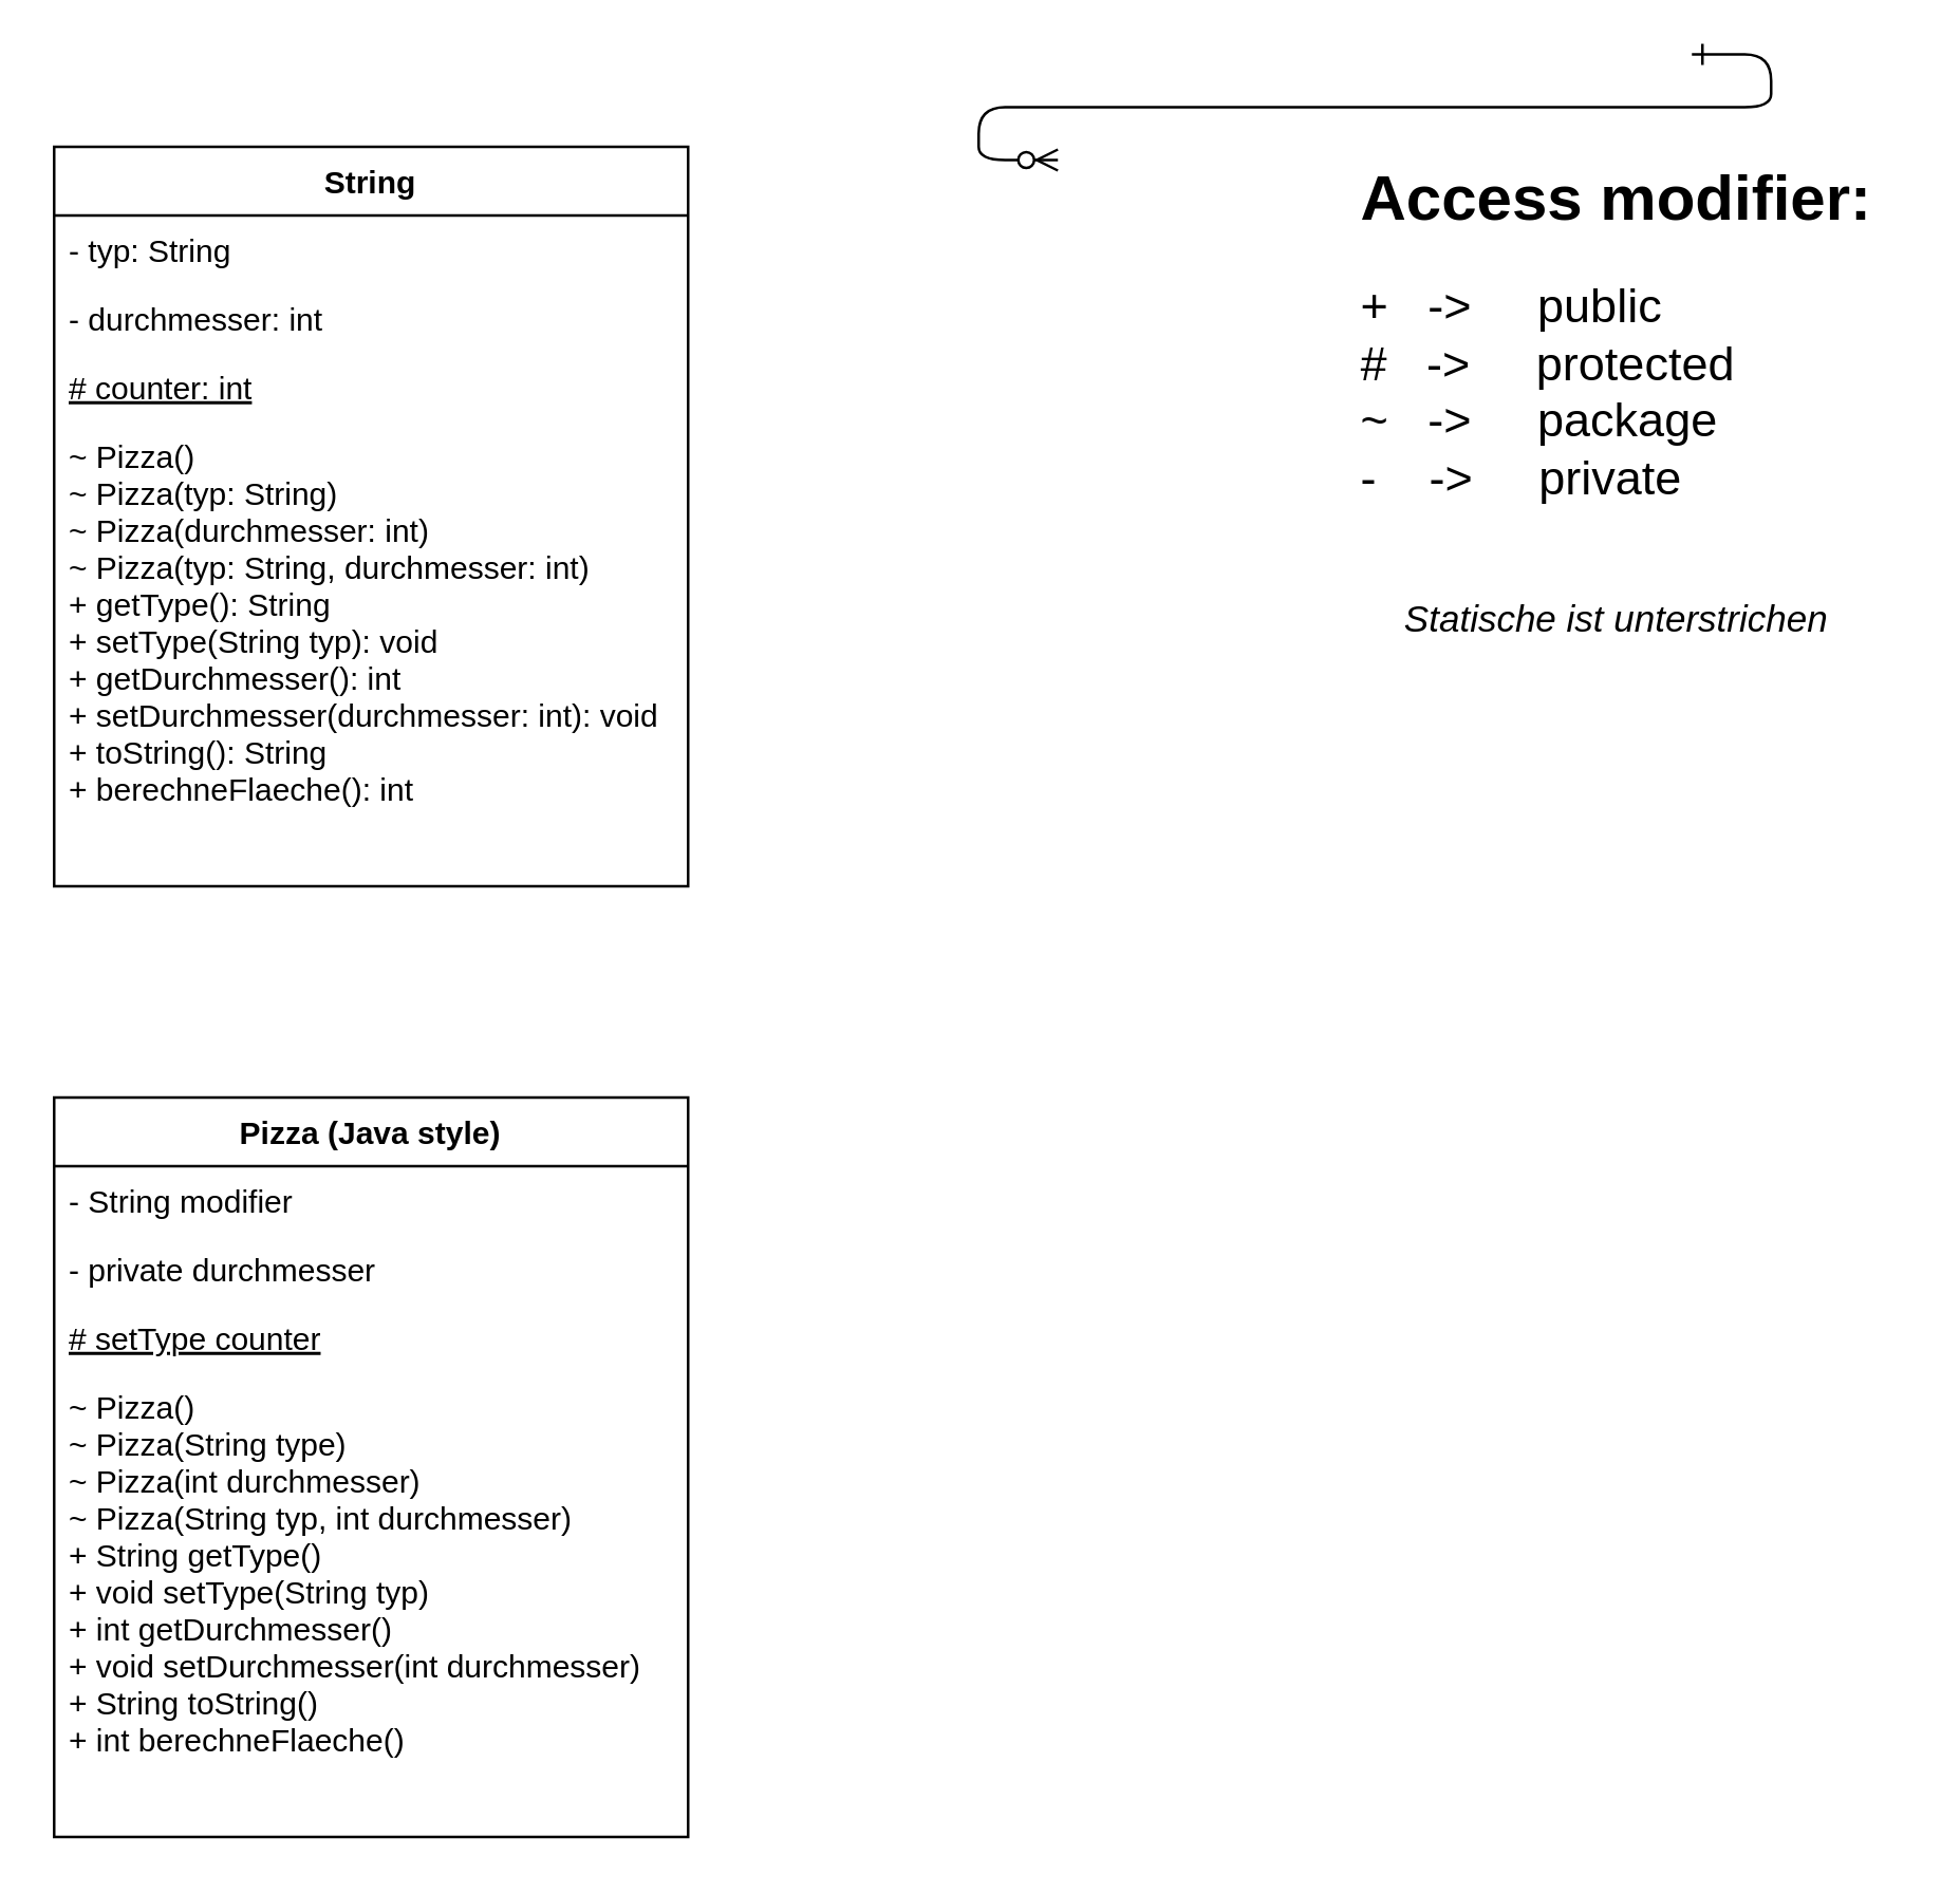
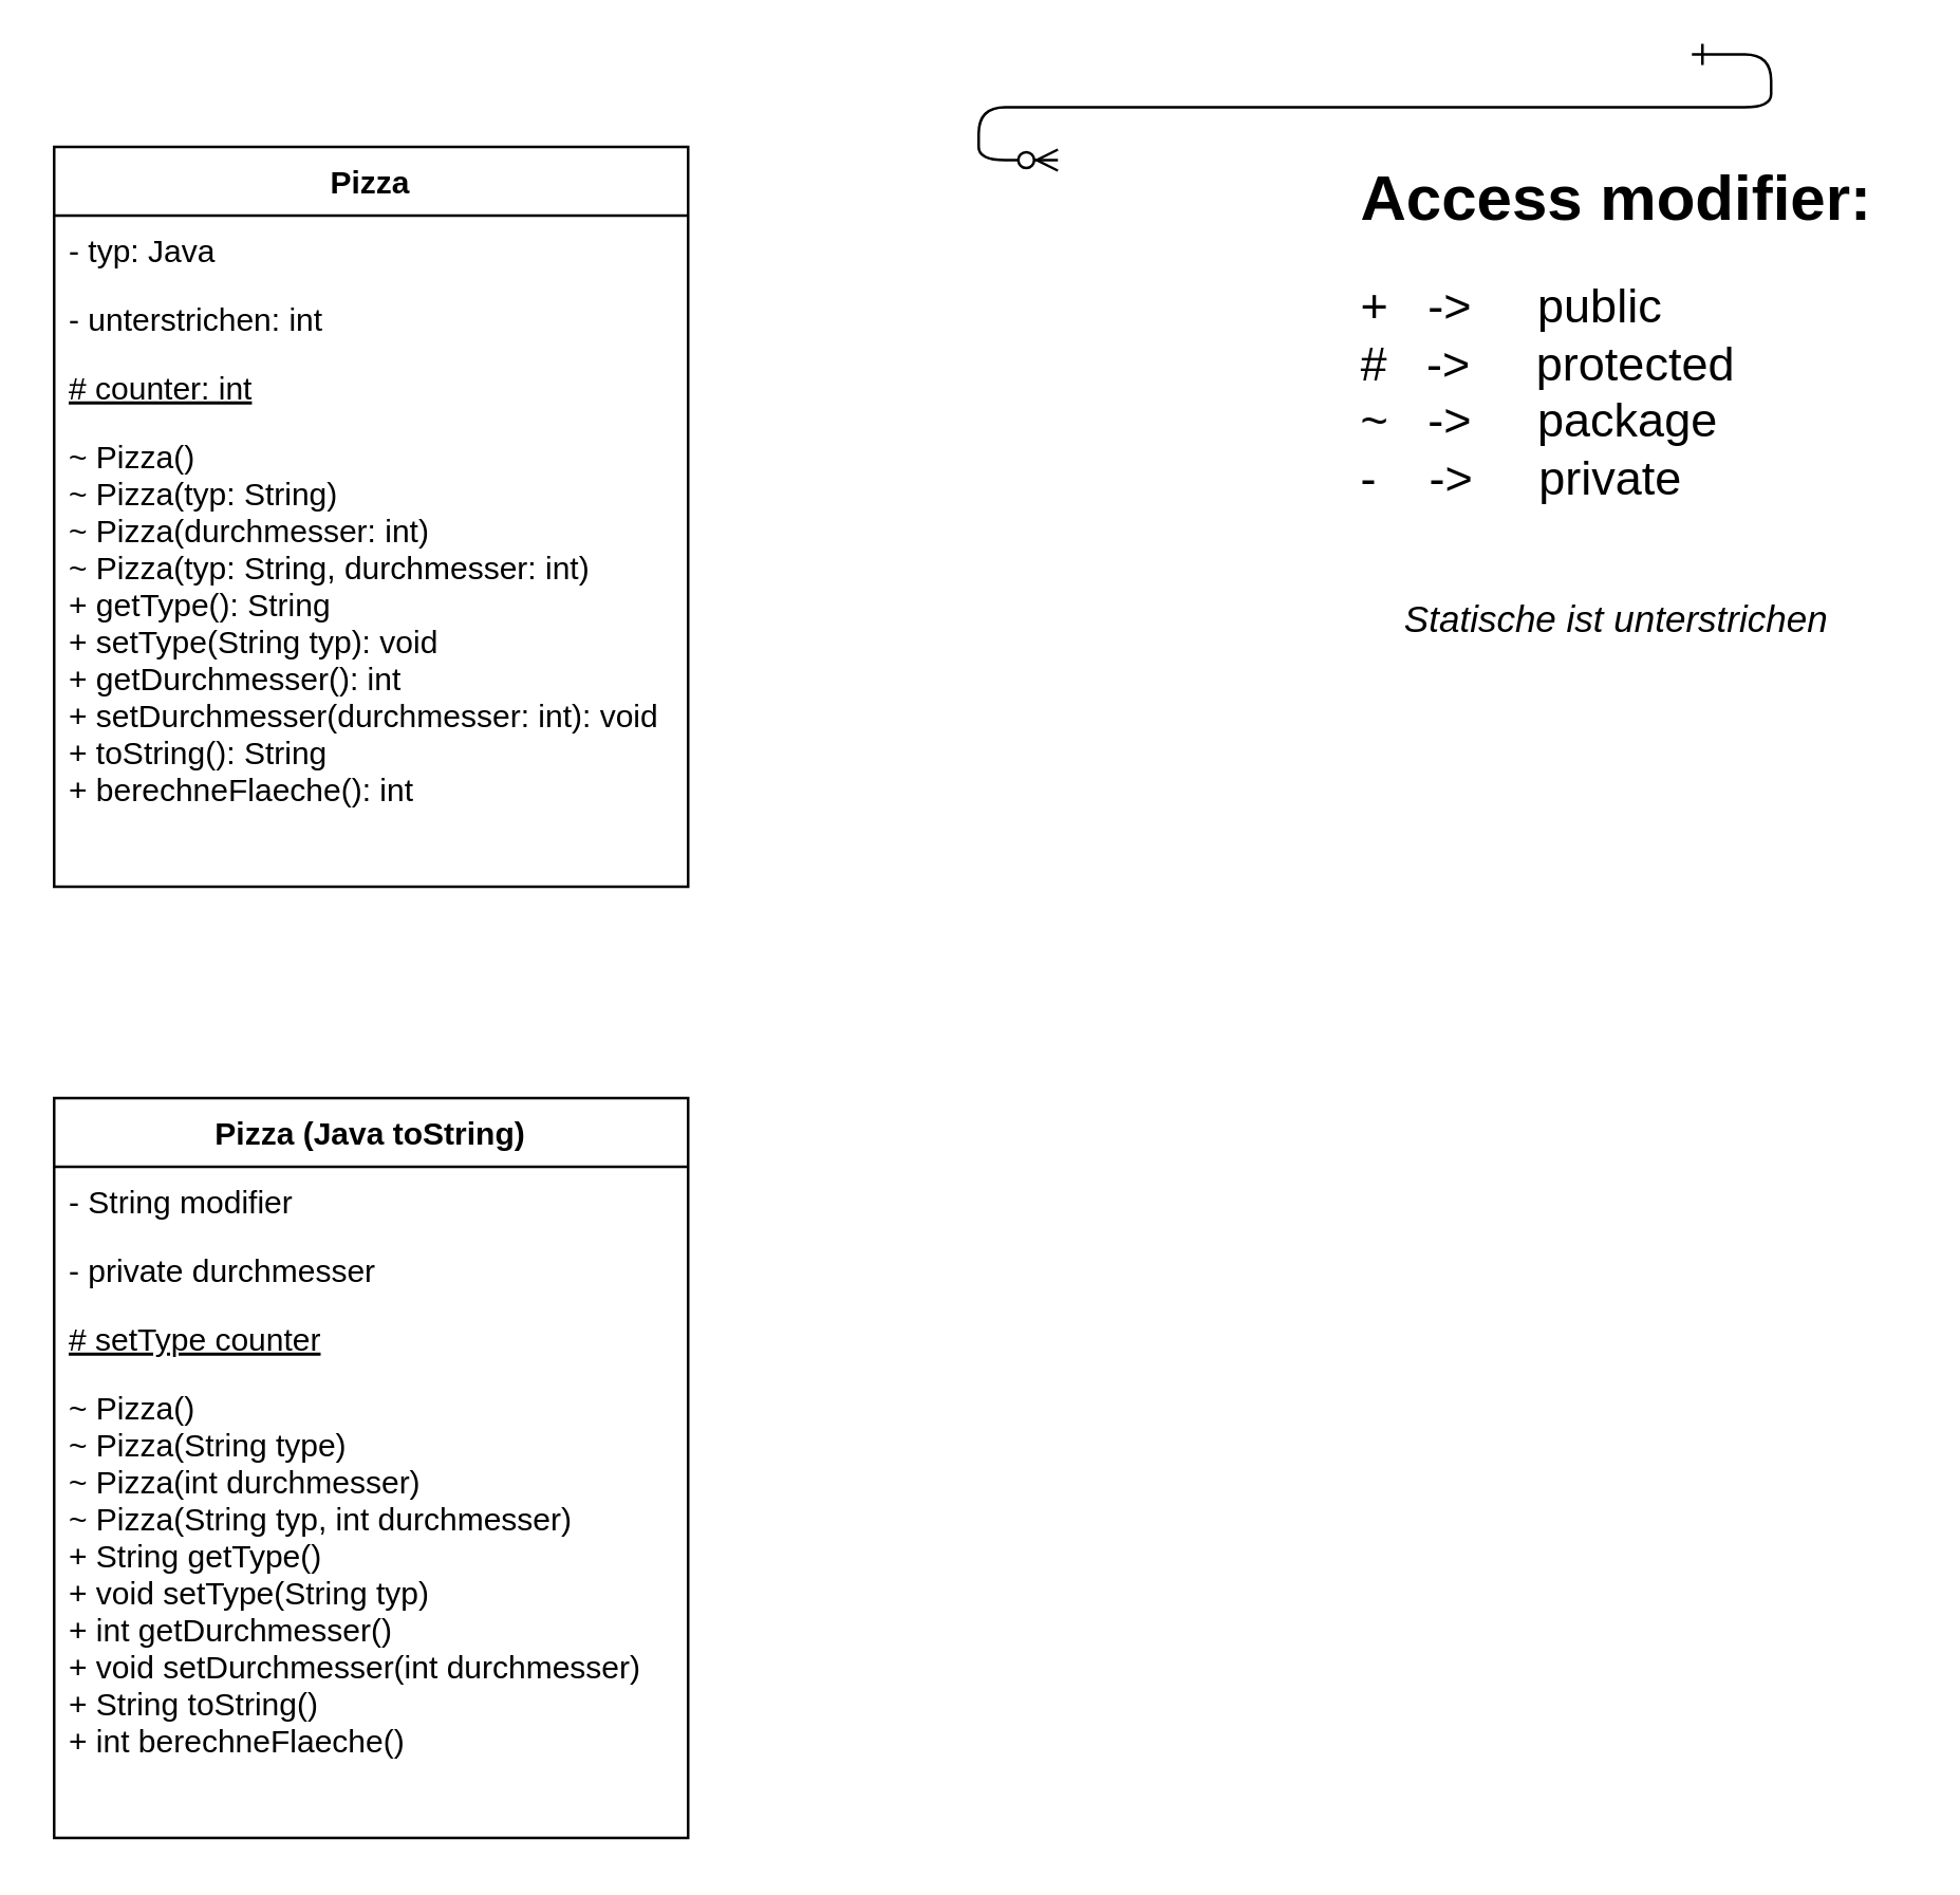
- <mxCell id="9" value="String" style="swimlane;fontStyle=1;childLayout=stackLayout;horizontal=1;startSize=26;fillColor=none;horizontalStack=0;resizeParent=1;resizeParentMax=0;resizeLast=0;collapsible=1;marginBottom=0;" vertex="1" parent="1"><mxGeometry x="20" y="55" width="240" height="280" as="geometry" /></mxCell>
+ <mxCell id="9" value="Pizza" style="swimlane;fontStyle=1;childLayout=stackLayout;horizontal=1;startSize=26;fillColor=none;horizontalStack=0;resizeParent=1;resizeParentMax=0;resizeLast=0;collapsible=1;marginBottom=0;" vertex="1" parent="1"><mxGeometry x="20" y="55" width="240" height="280" as="geometry" /></mxCell>
- <mxCell id="10" value="- typ: String" style="text;strokeColor=none;fillColor=none;align=left;verticalAlign=top;spacingLeft=4;spacingRight=4;overflow=hidden;rotatable=0;points=[[0,0.5],[1,0.5]];portConstraint=eastwest;" vertex="1" parent="9"><mxGeometry y="26" width="240" height="26" as="geometry" /></mxCell>
+ <mxCell id="10" value="- typ: Java" style="text;strokeColor=none;fillColor=none;align=left;verticalAlign=top;spacingLeft=4;spacingRight=4;overflow=hidden;rotatable=0;points=[[0,0.5],[1,0.5]];portConstraint=eastwest;" vertex="1" parent="9"><mxGeometry y="26" width="240" height="26" as="geometry" /></mxCell>
- <mxCell id="11" value="- durchmesser: int" style="text;strokeColor=none;fillColor=none;align=left;verticalAlign=top;spacingLeft=4;spacingRight=4;overflow=hidden;rotatable=0;points=[[0,0.5],[1,0.5]];portConstraint=eastwest;" vertex="1" parent="9"><mxGeometry y="52" width="240" height="26" as="geometry" /></mxCell>
+ <mxCell id="11" value="- unterstrichen: int" style="text;strokeColor=none;fillColor=none;align=left;verticalAlign=top;spacingLeft=4;spacingRight=4;overflow=hidden;rotatable=0;points=[[0,0.5],[1,0.5]];portConstraint=eastwest;" vertex="1" parent="9"><mxGeometry y="52" width="240" height="26" as="geometry" /></mxCell>
- <mxCell id="3" value="Pizza (Java style)" style="swimlane;fontStyle=1;childLayout=stackLayout;horizontal=1;startSize=26;fillColor=none;horizontalStack=0;resizeParent=1;resizeParentMax=0;resizeLast=0;collapsible=1;marginBottom=0;" vertex="1" parent="1"><mxGeometry x="20" y="415" width="240" height="280" as="geometry" /></mxCell>
+ <mxCell id="3" value="Pizza (Java toString)" style="swimlane;fontStyle=1;childLayout=stackLayout;horizontal=1;startSize=26;fillColor=none;horizontalStack=0;resizeParent=1;resizeParentMax=0;resizeLast=0;collapsible=1;marginBottom=0;" vertex="1" parent="1"><mxGeometry x="20" y="415" width="240" height="280" as="geometry" /></mxCell>
